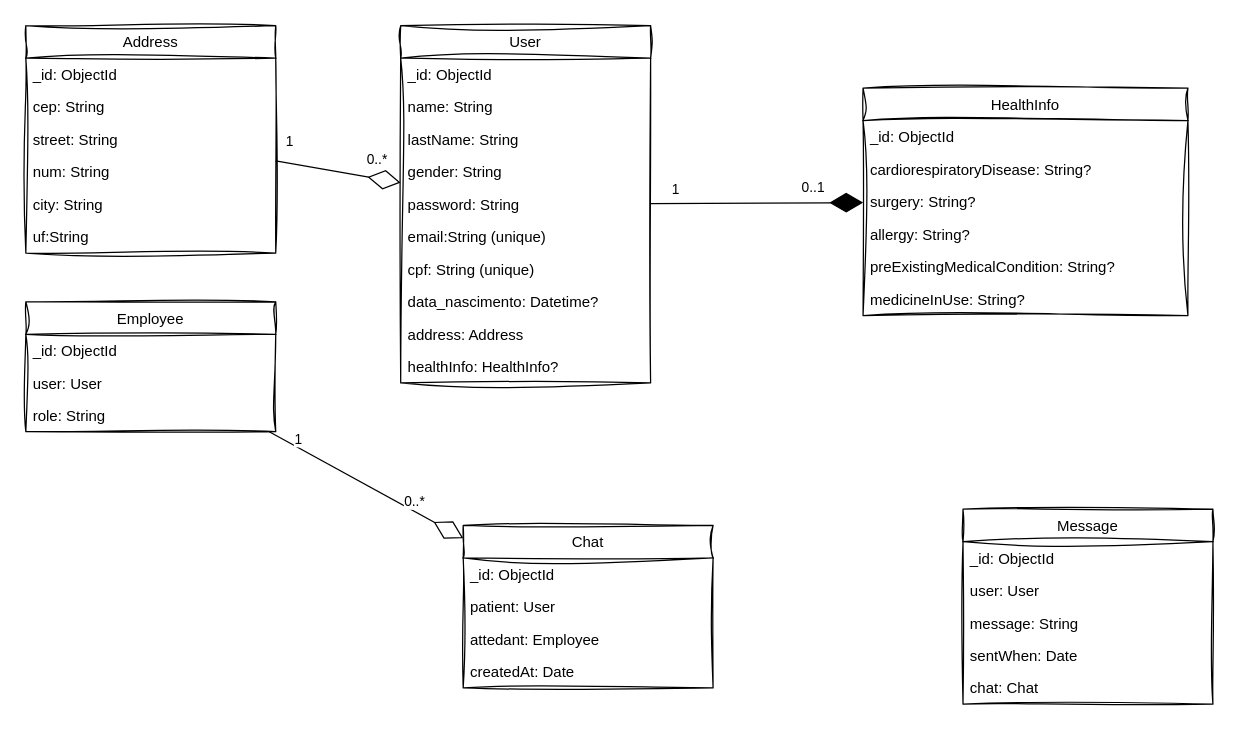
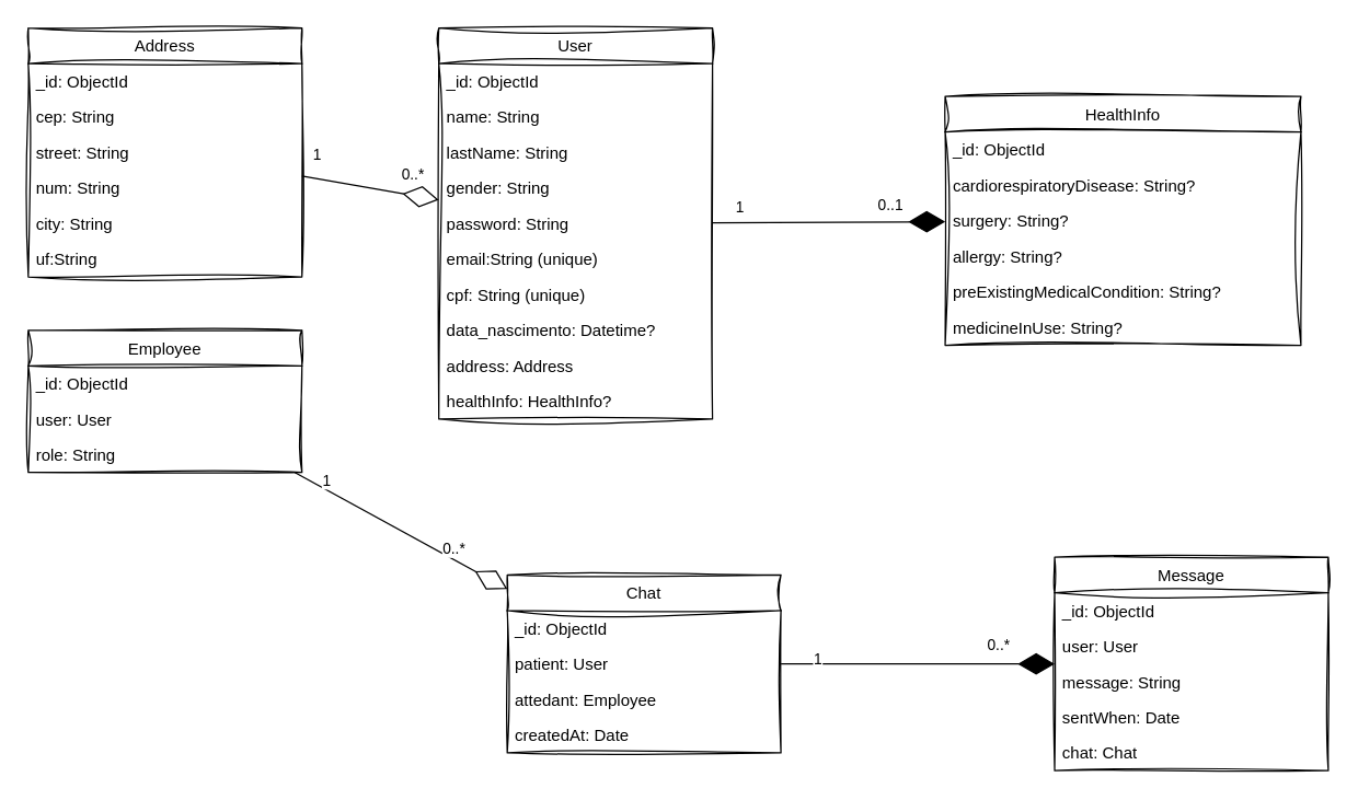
+ <mxCell id="42" value="" style="endArrow=diamondThin;endFill=1;endSize=24;html=1;" edge="1" parent="1" source="31" target="36"><mxGeometry width="160" relative="1" as="geometry"><mxPoint x="600" y="50.004" as="sourcePoint" /><mxPoint x="710" y="62.945" as="targetPoint" /></mxGeometry></mxCell>
+ <mxCell id="43" value="1" style="edgeLabel;html=1;align=center;verticalAlign=middle;resizable=0;points=[];" vertex="1" connectable="0" parent="42"><mxGeometry x="-0.803" y="1" relative="1" as="geometry"><mxPoint x="6" y="-3" as="offset" /></mxGeometry></mxCell>
+ <mxCell id="44" value="0..*" style="edgeLabel;html=1;align=center;verticalAlign=middle;resizable=0;points=[];" vertex="1" connectable="0" parent="42"><mxGeometry x="0.619" relative="1" as="geometry"><mxPoint x="-4" y="-15" as="offset" /></mxGeometry></mxCell>
